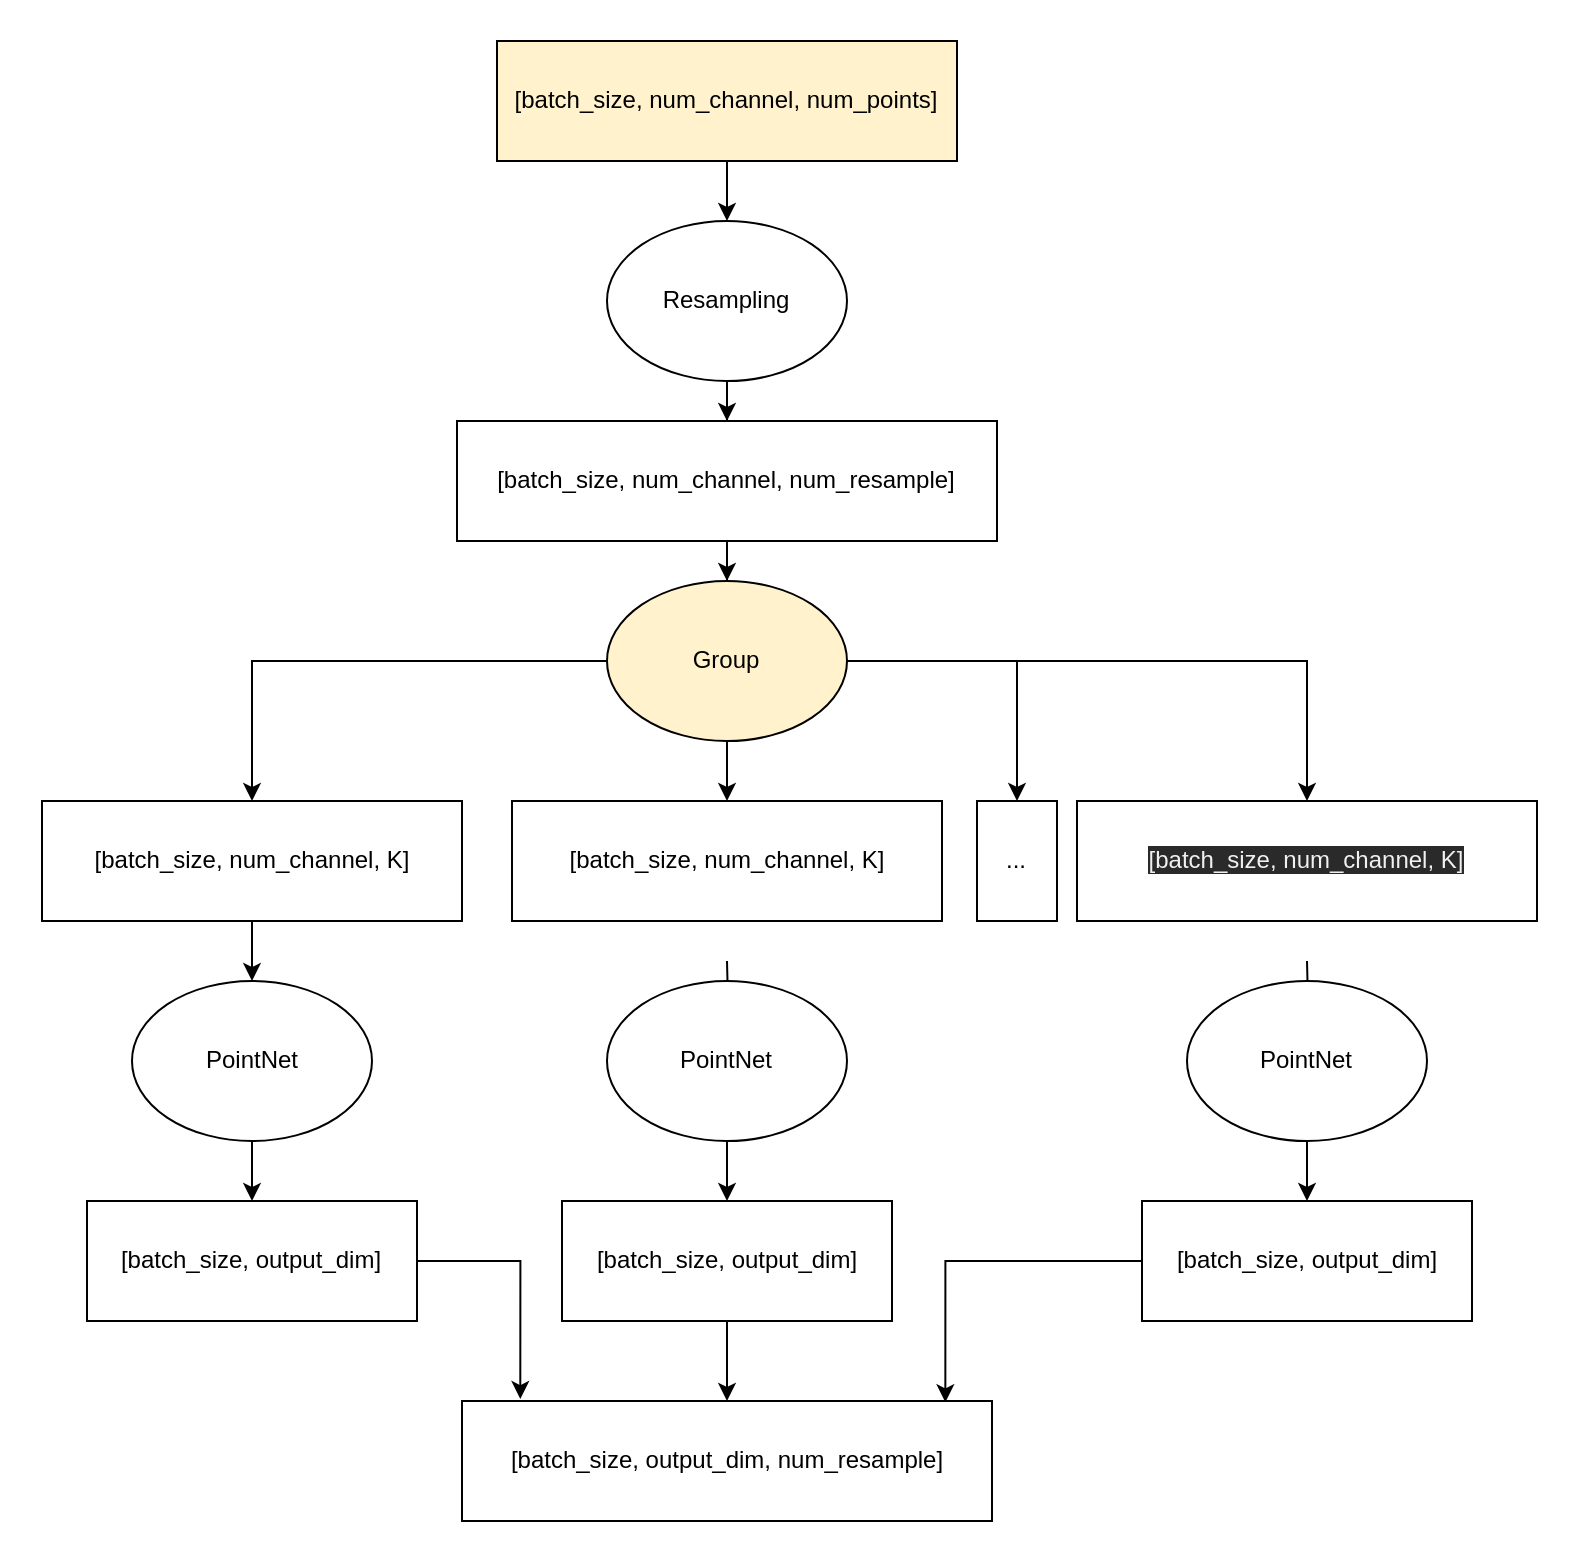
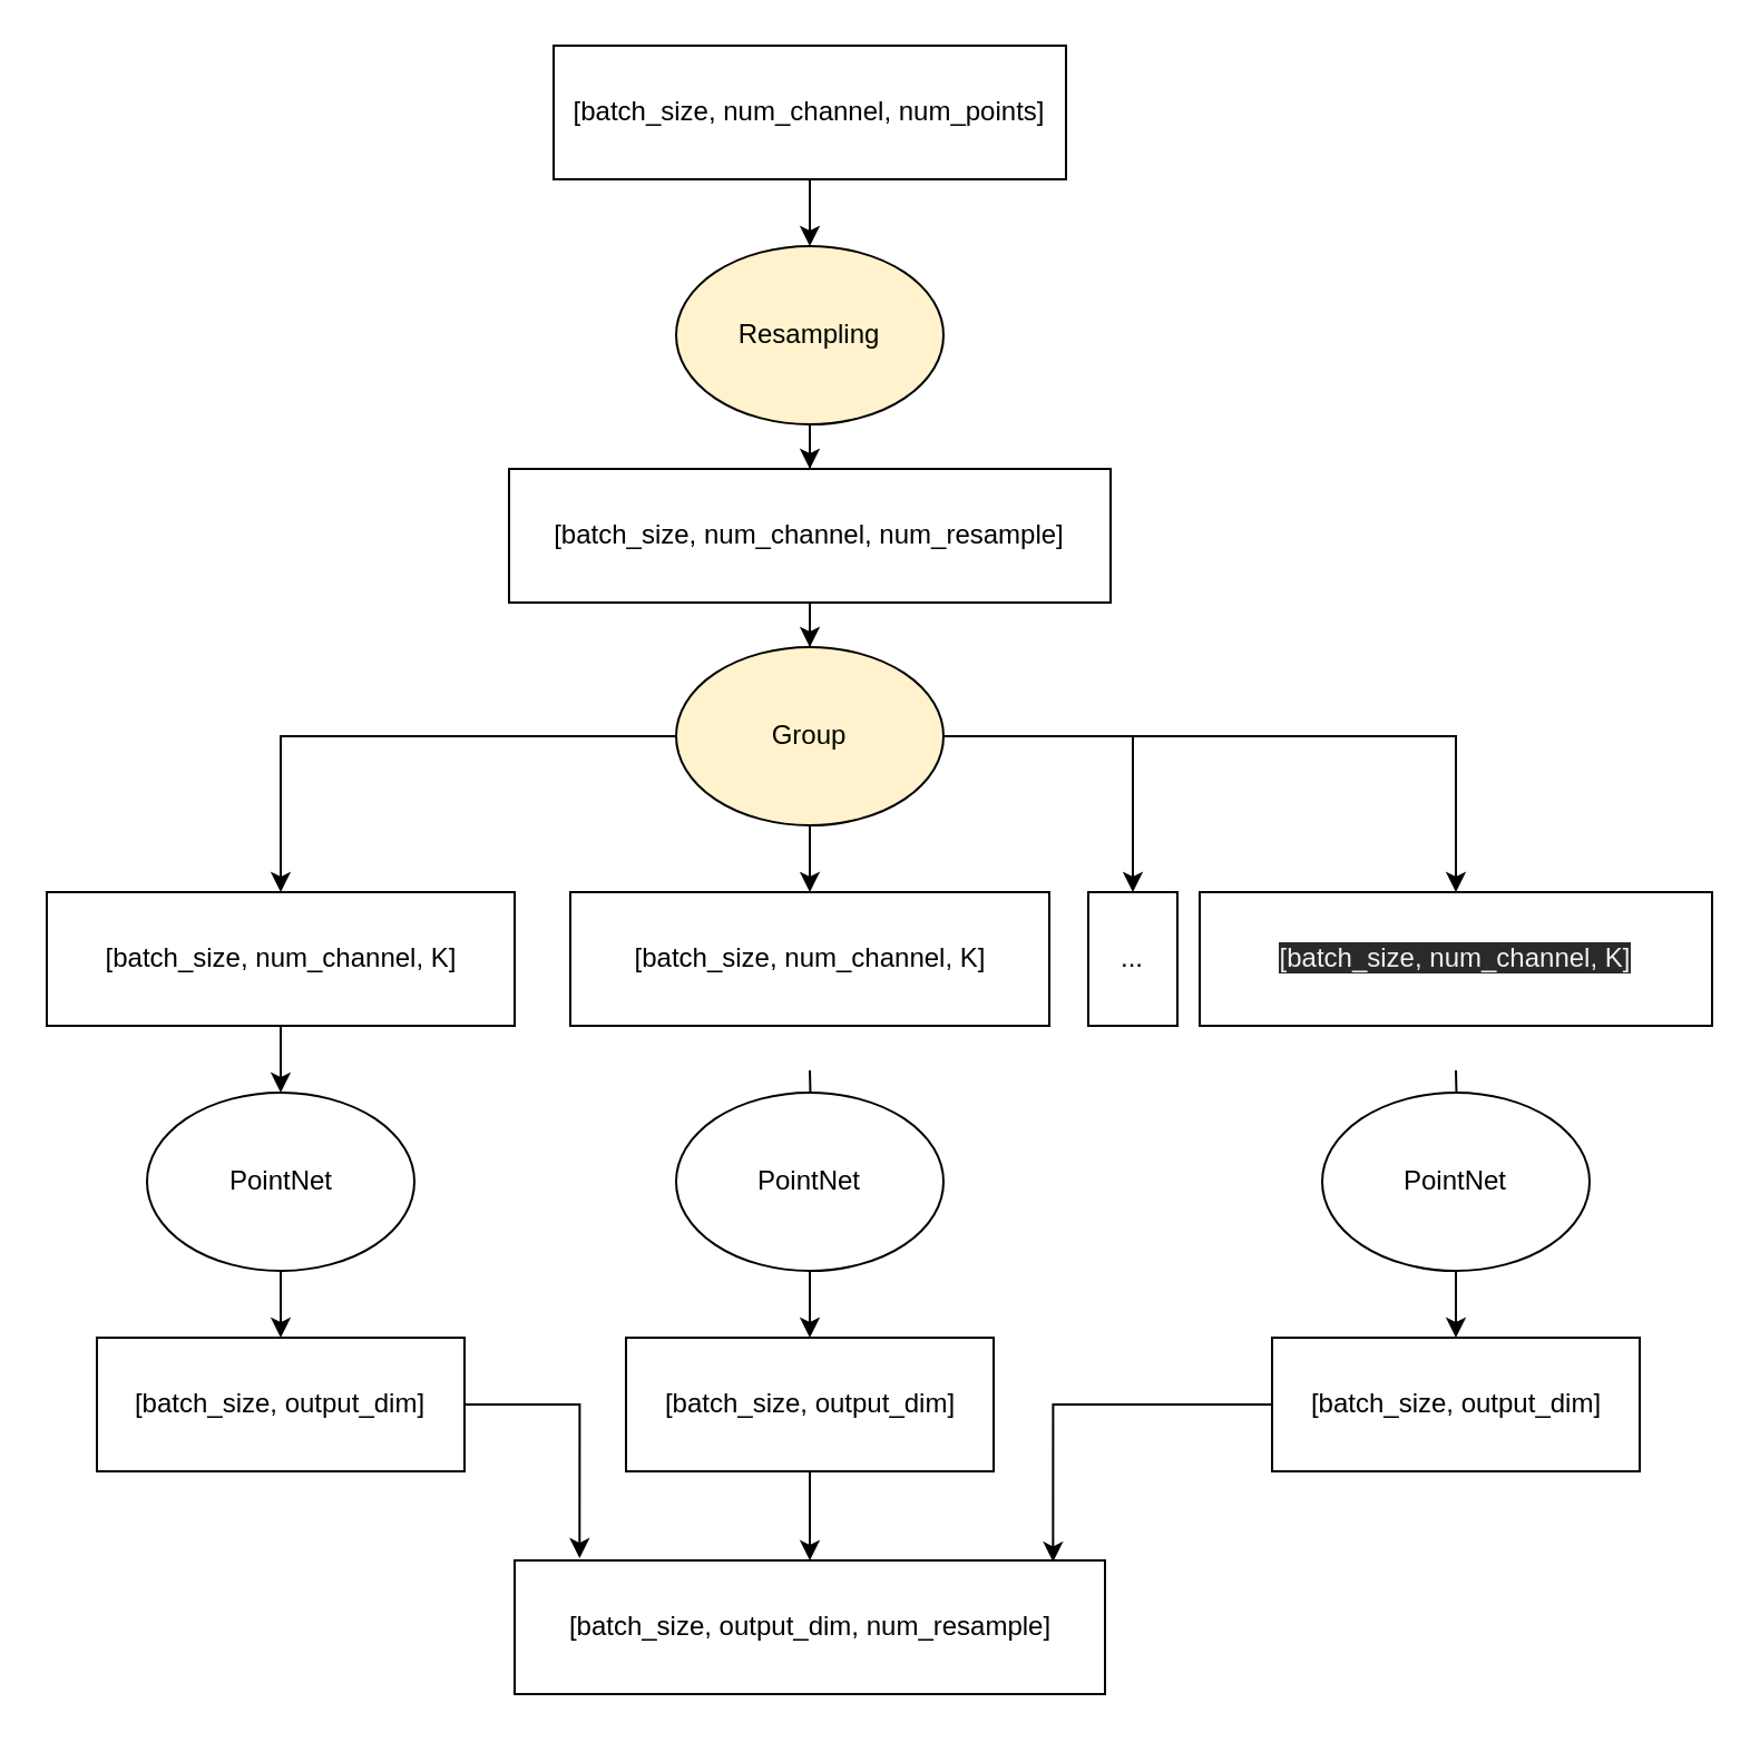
- <mxCell id="3" value="[batch_size, num_channel, num_points]" style="rounded=0;whiteSpace=wrap;html=1;fillColor=#fff2cc;" vertex="1" parent="1"><mxGeometry x="248" y="20" width="230" height="60" as="geometry" /></mxCell>
+ <mxCell id="3" value="[batch_size, num_channel, num_points]" style="rounded=0;whiteSpace=wrap;html=1;" vertex="1" parent="1"><mxGeometry x="248" y="20" width="230" height="60" as="geometry" /></mxCell>
- <mxCell id="5" value="Resampling" style="ellipse;whiteSpace=wrap;html=1;rounded=0;" vertex="1" parent="1"><mxGeometry x="303" y="110" width="120" height="80" as="geometry" /></mxCell>
+ <mxCell id="5" value="Resampling" style="ellipse;whiteSpace=wrap;html=1;rounded=0;fillColor=#fff2cc;" vertex="1" parent="1"><mxGeometry x="303" y="110" width="120" height="80" as="geometry" /></mxCell>
